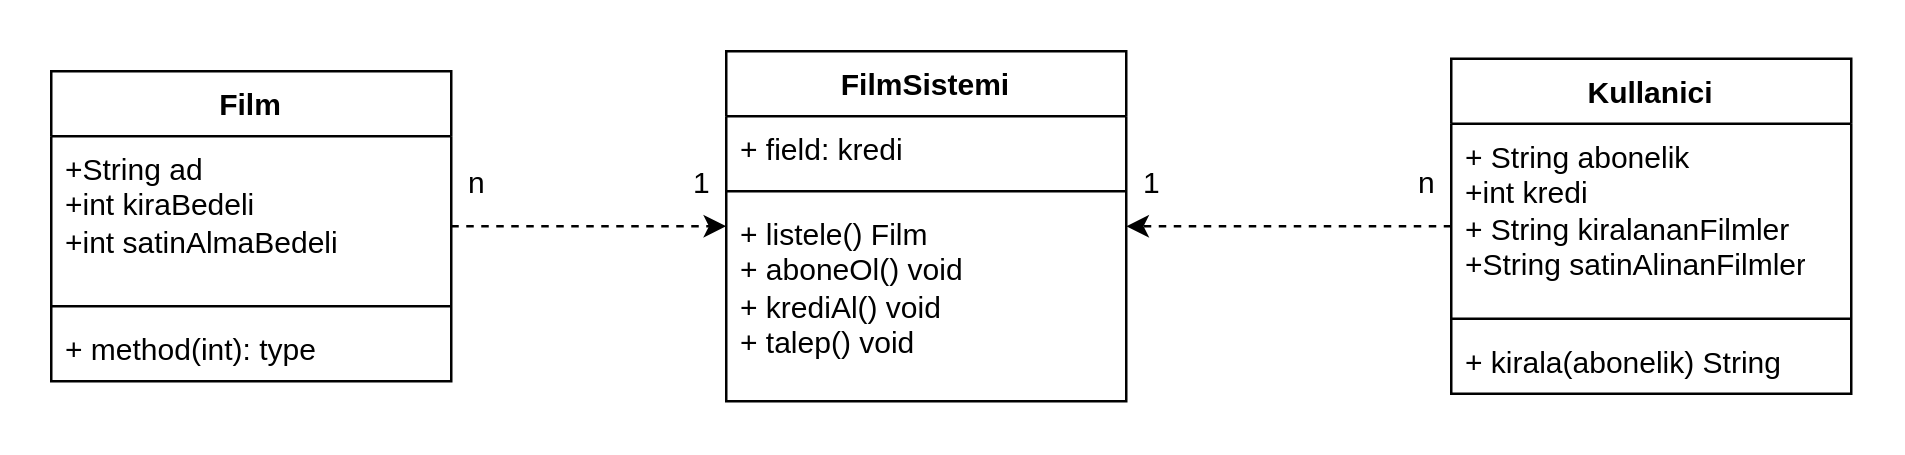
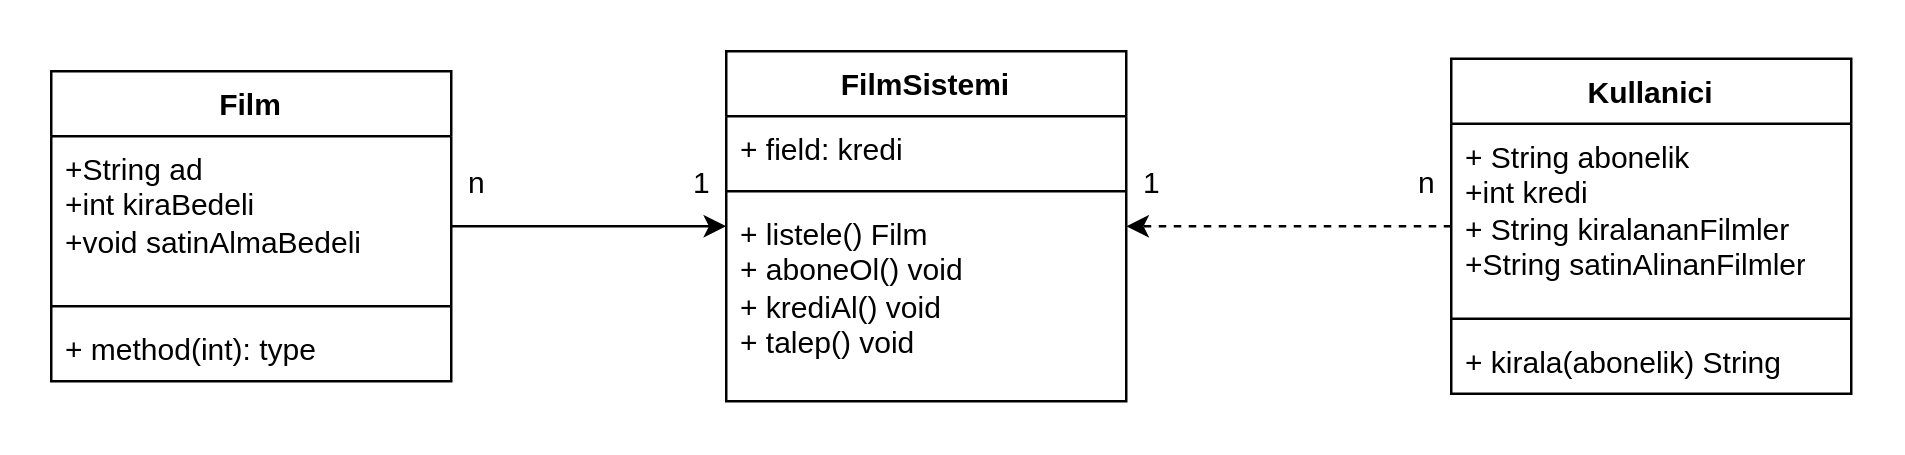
- <mxCell id="4" value="+String ad&lt;br&gt;+int kiraBedeli&lt;br&gt;+int satinAlmaBedeli" style="text;strokeColor=none;fillColor=none;align=left;verticalAlign=top;spacingLeft=4;spacingRight=4;overflow=hidden;rotatable=0;points=[[0,0.5],[1,0.5]];portConstraint=eastwest;whiteSpace=wrap;html=1;" parent="3" vertex="1"><mxGeometry y="26" width="160" height="64" as="geometry" /></mxCell>
+ <mxCell id="4" value="+String ad&lt;br&gt;+int kiraBedeli&lt;br&gt;+void satinAlmaBedeli" style="text;strokeColor=none;fillColor=none;align=left;verticalAlign=top;spacingLeft=4;spacingRight=4;overflow=hidden;rotatable=0;points=[[0,0.5],[1,0.5]];portConstraint=eastwest;whiteSpace=wrap;html=1;" parent="3" vertex="1"><mxGeometry y="26" width="160" height="64" as="geometry" /></mxCell>
- <mxCell id="2" style="edgeStyle=orthogonalEdgeStyle;rounded=0;orthogonalLoop=1;jettySize=auto;html=1;dashed=1;" edge="1" parent="1" source="3" target="7"><mxGeometry relative="1" as="geometry" /></mxCell>
+ <mxCell id="2" style="edgeStyle=orthogonalEdgeStyle;rounded=0;orthogonalLoop=1;jettySize=auto;html=1;" edge="1" parent="1" source="3" target="7"><mxGeometry relative="1" as="geometry" /></mxCell>
